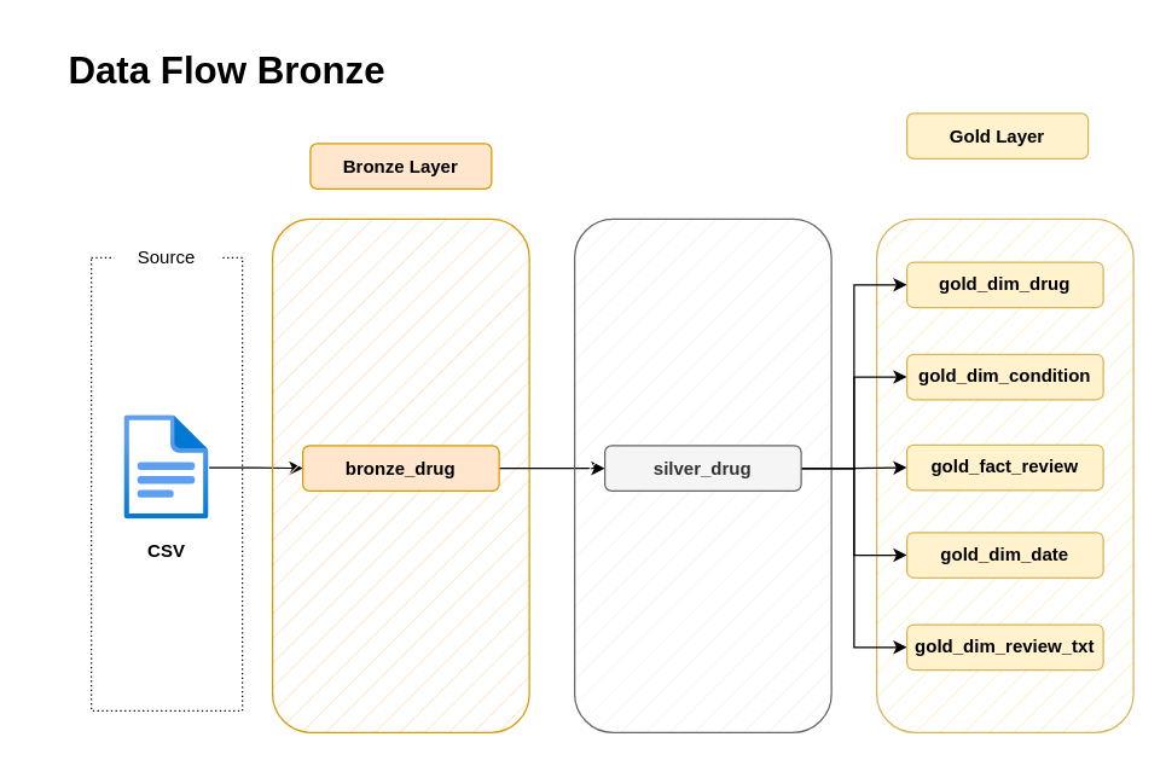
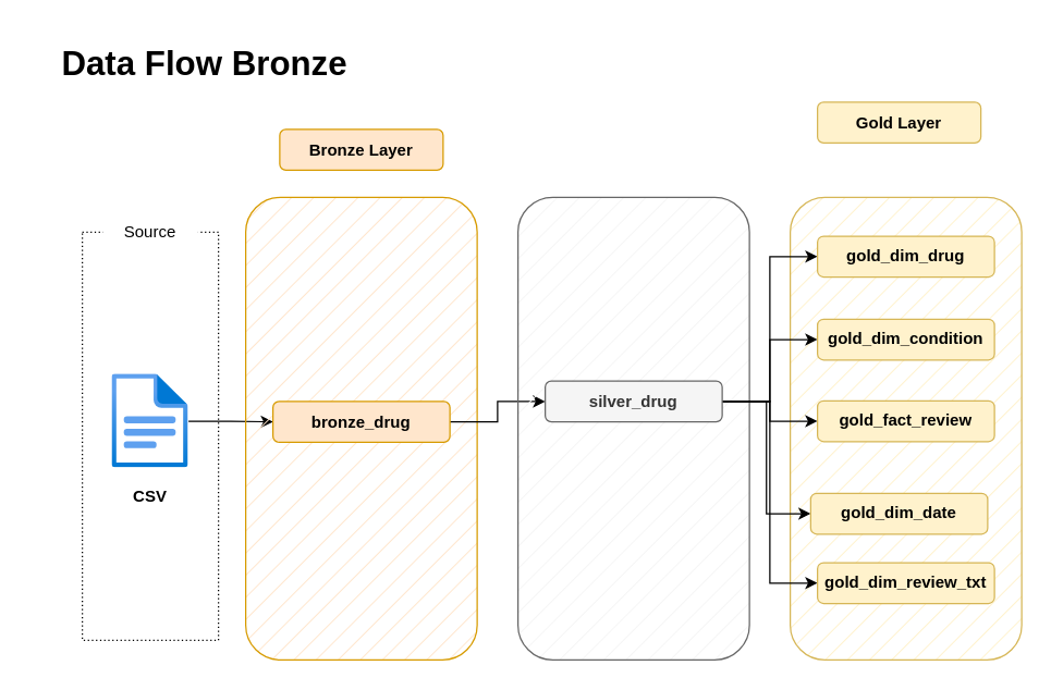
- <mxCell id="19" value="&lt;b&gt;silver_drug&lt;/b&gt;" style="rounded=1;whiteSpace=wrap;html=1;fillColor=#f5f5f5;strokeColor=#666666;fontColor=#333333;" vertex="1" parent="1"><mxGeometry x="400" y="294.5" width="130" height="30" as="geometry" /></mxCell>
+ <mxCell id="19" value="&lt;b&gt;silver_drug&lt;/b&gt;" style="rounded=1;whiteSpace=wrap;html=1;fillColor=#f5f5f5;strokeColor=#666666;fontColor=#333333;" vertex="1" parent="1"><mxGeometry x="400" y="279.5" width="130" height="30" as="geometry" /></mxCell>
- <mxCell id="24" value="&lt;b&gt;gold_dim_date&lt;/b&gt;" style="rounded=1;whiteSpace=wrap;html=1;fillColor=#fff2cc;strokeColor=#d6b656;" vertex="1" parent="1"><mxGeometry x="600" y="352" width="130" height="30" as="geometry" /></mxCell>
+ <mxCell id="24" value="&lt;b&gt;gold_dim_date&lt;/b&gt;" style="rounded=1;whiteSpace=wrap;html=1;fillColor=#fff2cc;strokeColor=#d6b656;" vertex="1" parent="1"><mxGeometry x="595" y="362" width="130" height="30" as="geometry" /></mxCell>
